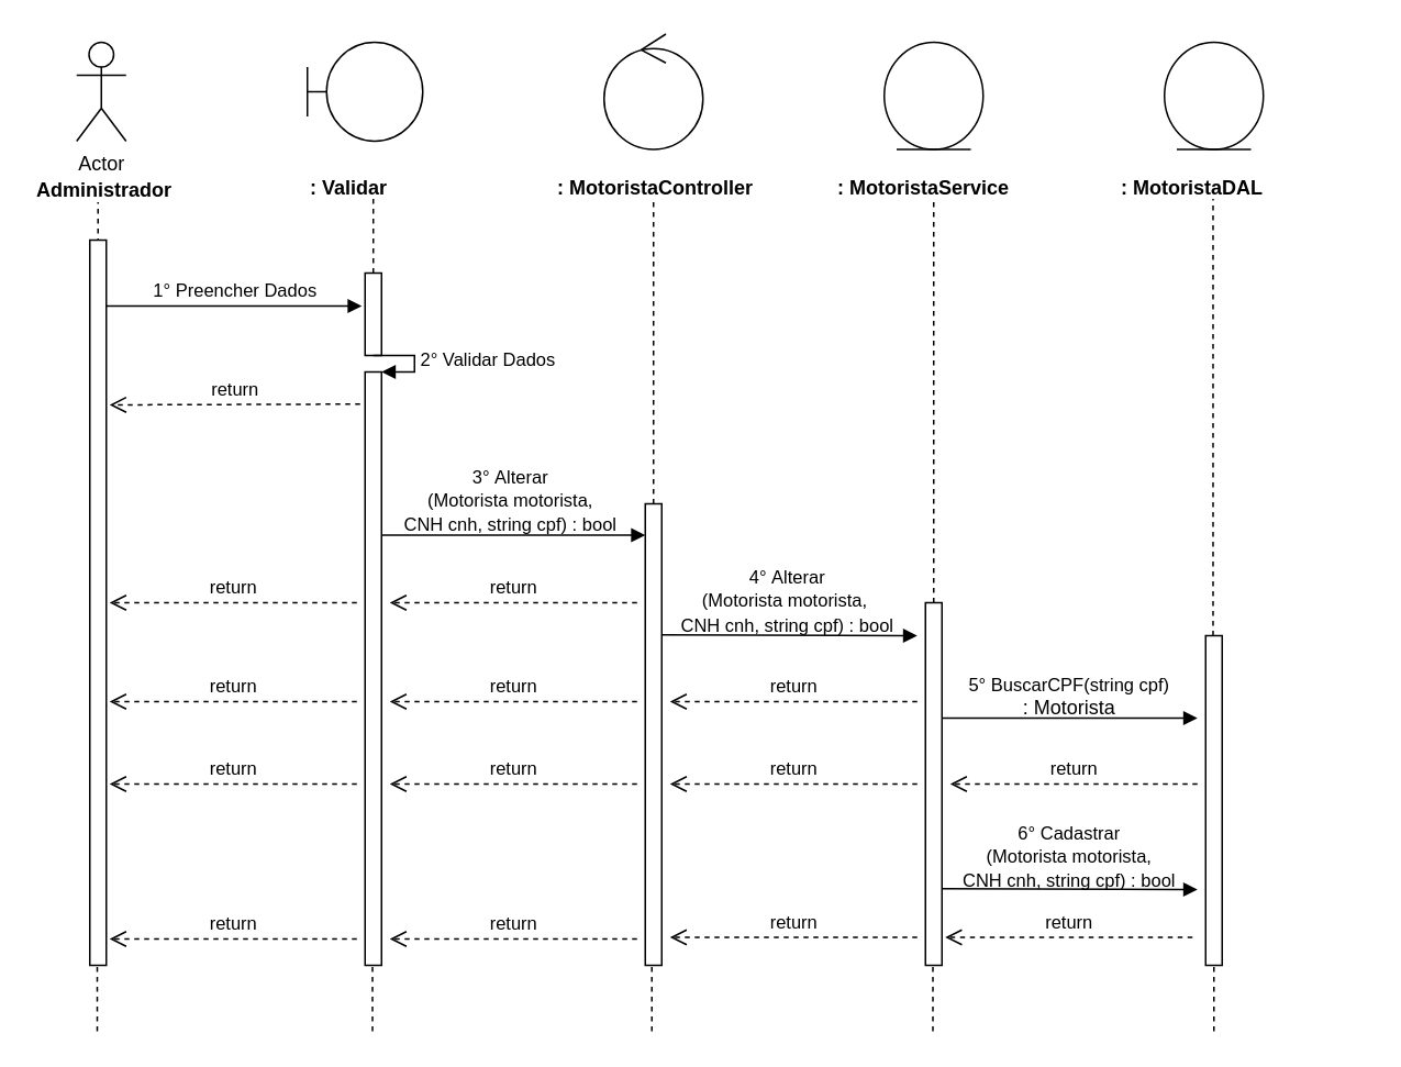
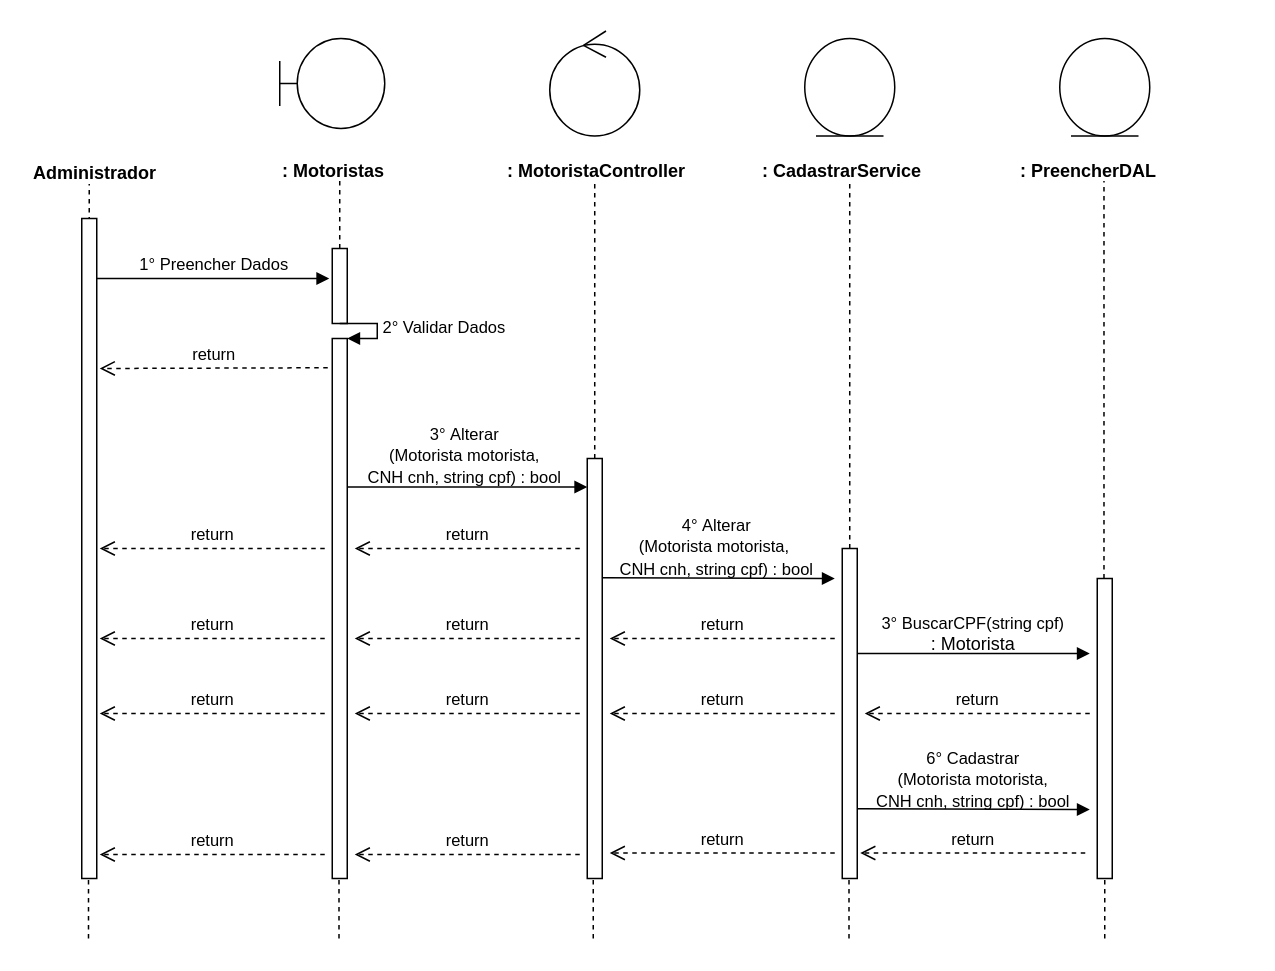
- <mxCell id="2" value="Actor" style="shape=umlActor;verticalLabelPosition=bottom;labelBackgroundColor=#ffffff;verticalAlign=top;html=1;" parent="1" vertex="1"><mxGeometry x="46" y="25" width="30" height="60" as="geometry" /></mxCell>
- <mxCell id="6" value="&lt;b&gt;: Validar&lt;/b&gt;" style="text;html=1;" parent="1" vertex="1"><mxGeometry x="186" y="100" width="150" height="30" as="geometry" /></mxCell>
+ <mxCell id="6" value="&lt;b&gt;: Motoristas&lt;/b&gt;" style="text;html=1;" parent="1" vertex="1"><mxGeometry x="186" y="100" width="150" height="30" as="geometry" /></mxCell>
- <mxCell id="12" value="&lt;b&gt;:&amp;nbsp;&lt;/b&gt;&lt;b&gt;Motorista&lt;/b&gt;&lt;b&gt;Service&lt;/b&gt;" style="text;html=1;" parent="1" vertex="1"><mxGeometry x="506" y="100" width="150" height="30" as="geometry" /></mxCell>
+ <mxCell id="12" value="&lt;b&gt;:&amp;nbsp;&lt;/b&gt;&lt;b&gt;Cadastrar&lt;/b&gt;&lt;b&gt;Service&lt;/b&gt;" style="text;html=1;" parent="1" vertex="1"><mxGeometry x="506" y="100" width="150" height="30" as="geometry" /></mxCell>
- <mxCell id="14" value="&lt;b&gt;:&amp;nbsp;&lt;/b&gt;&lt;b&gt;Motorista&lt;/b&gt;&lt;b&gt;DAL&lt;/b&gt;" style="text;html=1;" parent="1" vertex="1"><mxGeometry x="678" y="100" width="150" height="30" as="geometry" /></mxCell>
+ <mxCell id="14" value="&lt;b&gt;:&amp;nbsp;&lt;/b&gt;&lt;b&gt;Preencher&lt;/b&gt;&lt;b&gt;DAL&lt;/b&gt;" style="text;html=1;" parent="1" vertex="1"><mxGeometry x="678" y="100" width="150" height="30" as="geometry" /></mxCell>
- <mxCell id="51" value="&lt;span style=&quot;font-size: 11px&quot;&gt;5° BuscarCPF(string cpf)&lt;br&gt;&lt;/span&gt;: Motorista" style="text;html=1;resizable=0;points=[];autosize=1;align=center;verticalAlign=top;spacingTop=-4;" parent="1" vertex="1"><mxGeometry x="578" y="405" width="140" height="30" as="geometry" /></mxCell>
+ <mxCell id="51" value="&lt;span style=&quot;font-size: 11px&quot;&gt;3° BuscarCPF(string cpf)&lt;br&gt;&lt;/span&gt;: Motorista" style="text;html=1;resizable=0;points=[];autosize=1;align=center;verticalAlign=top;spacingTop=-4;" parent="1" vertex="1"><mxGeometry x="578" y="405" width="140" height="30" as="geometry" /></mxCell>
